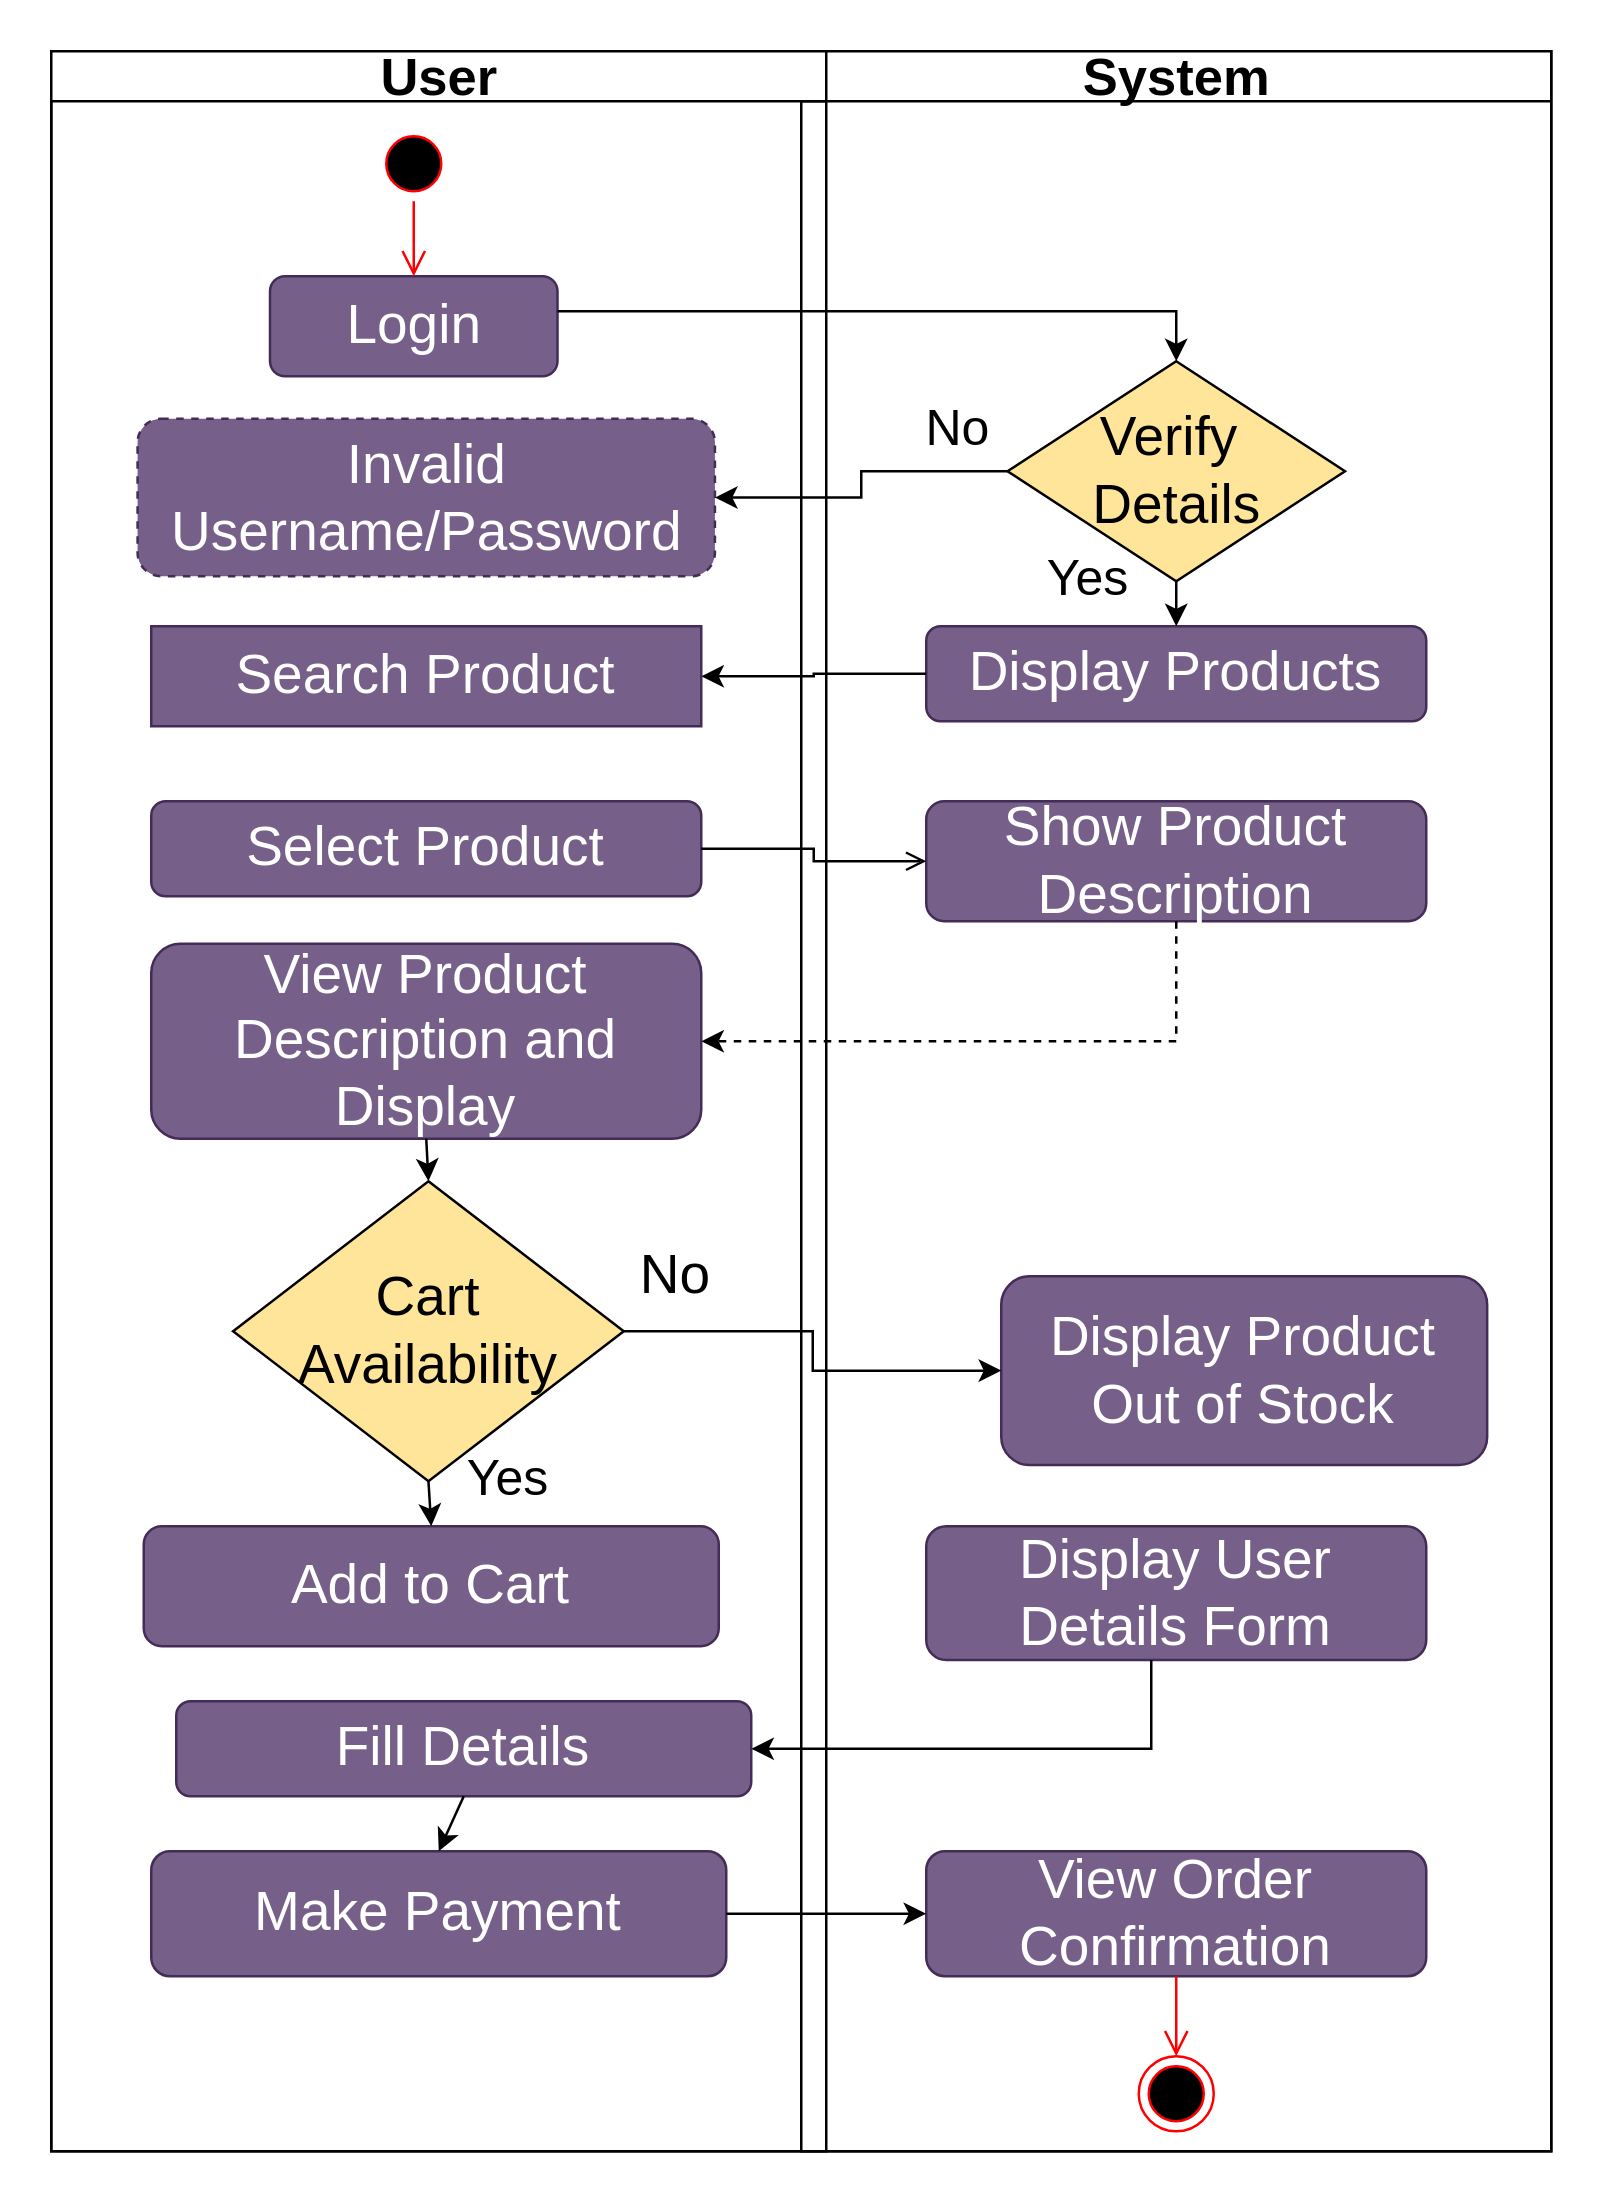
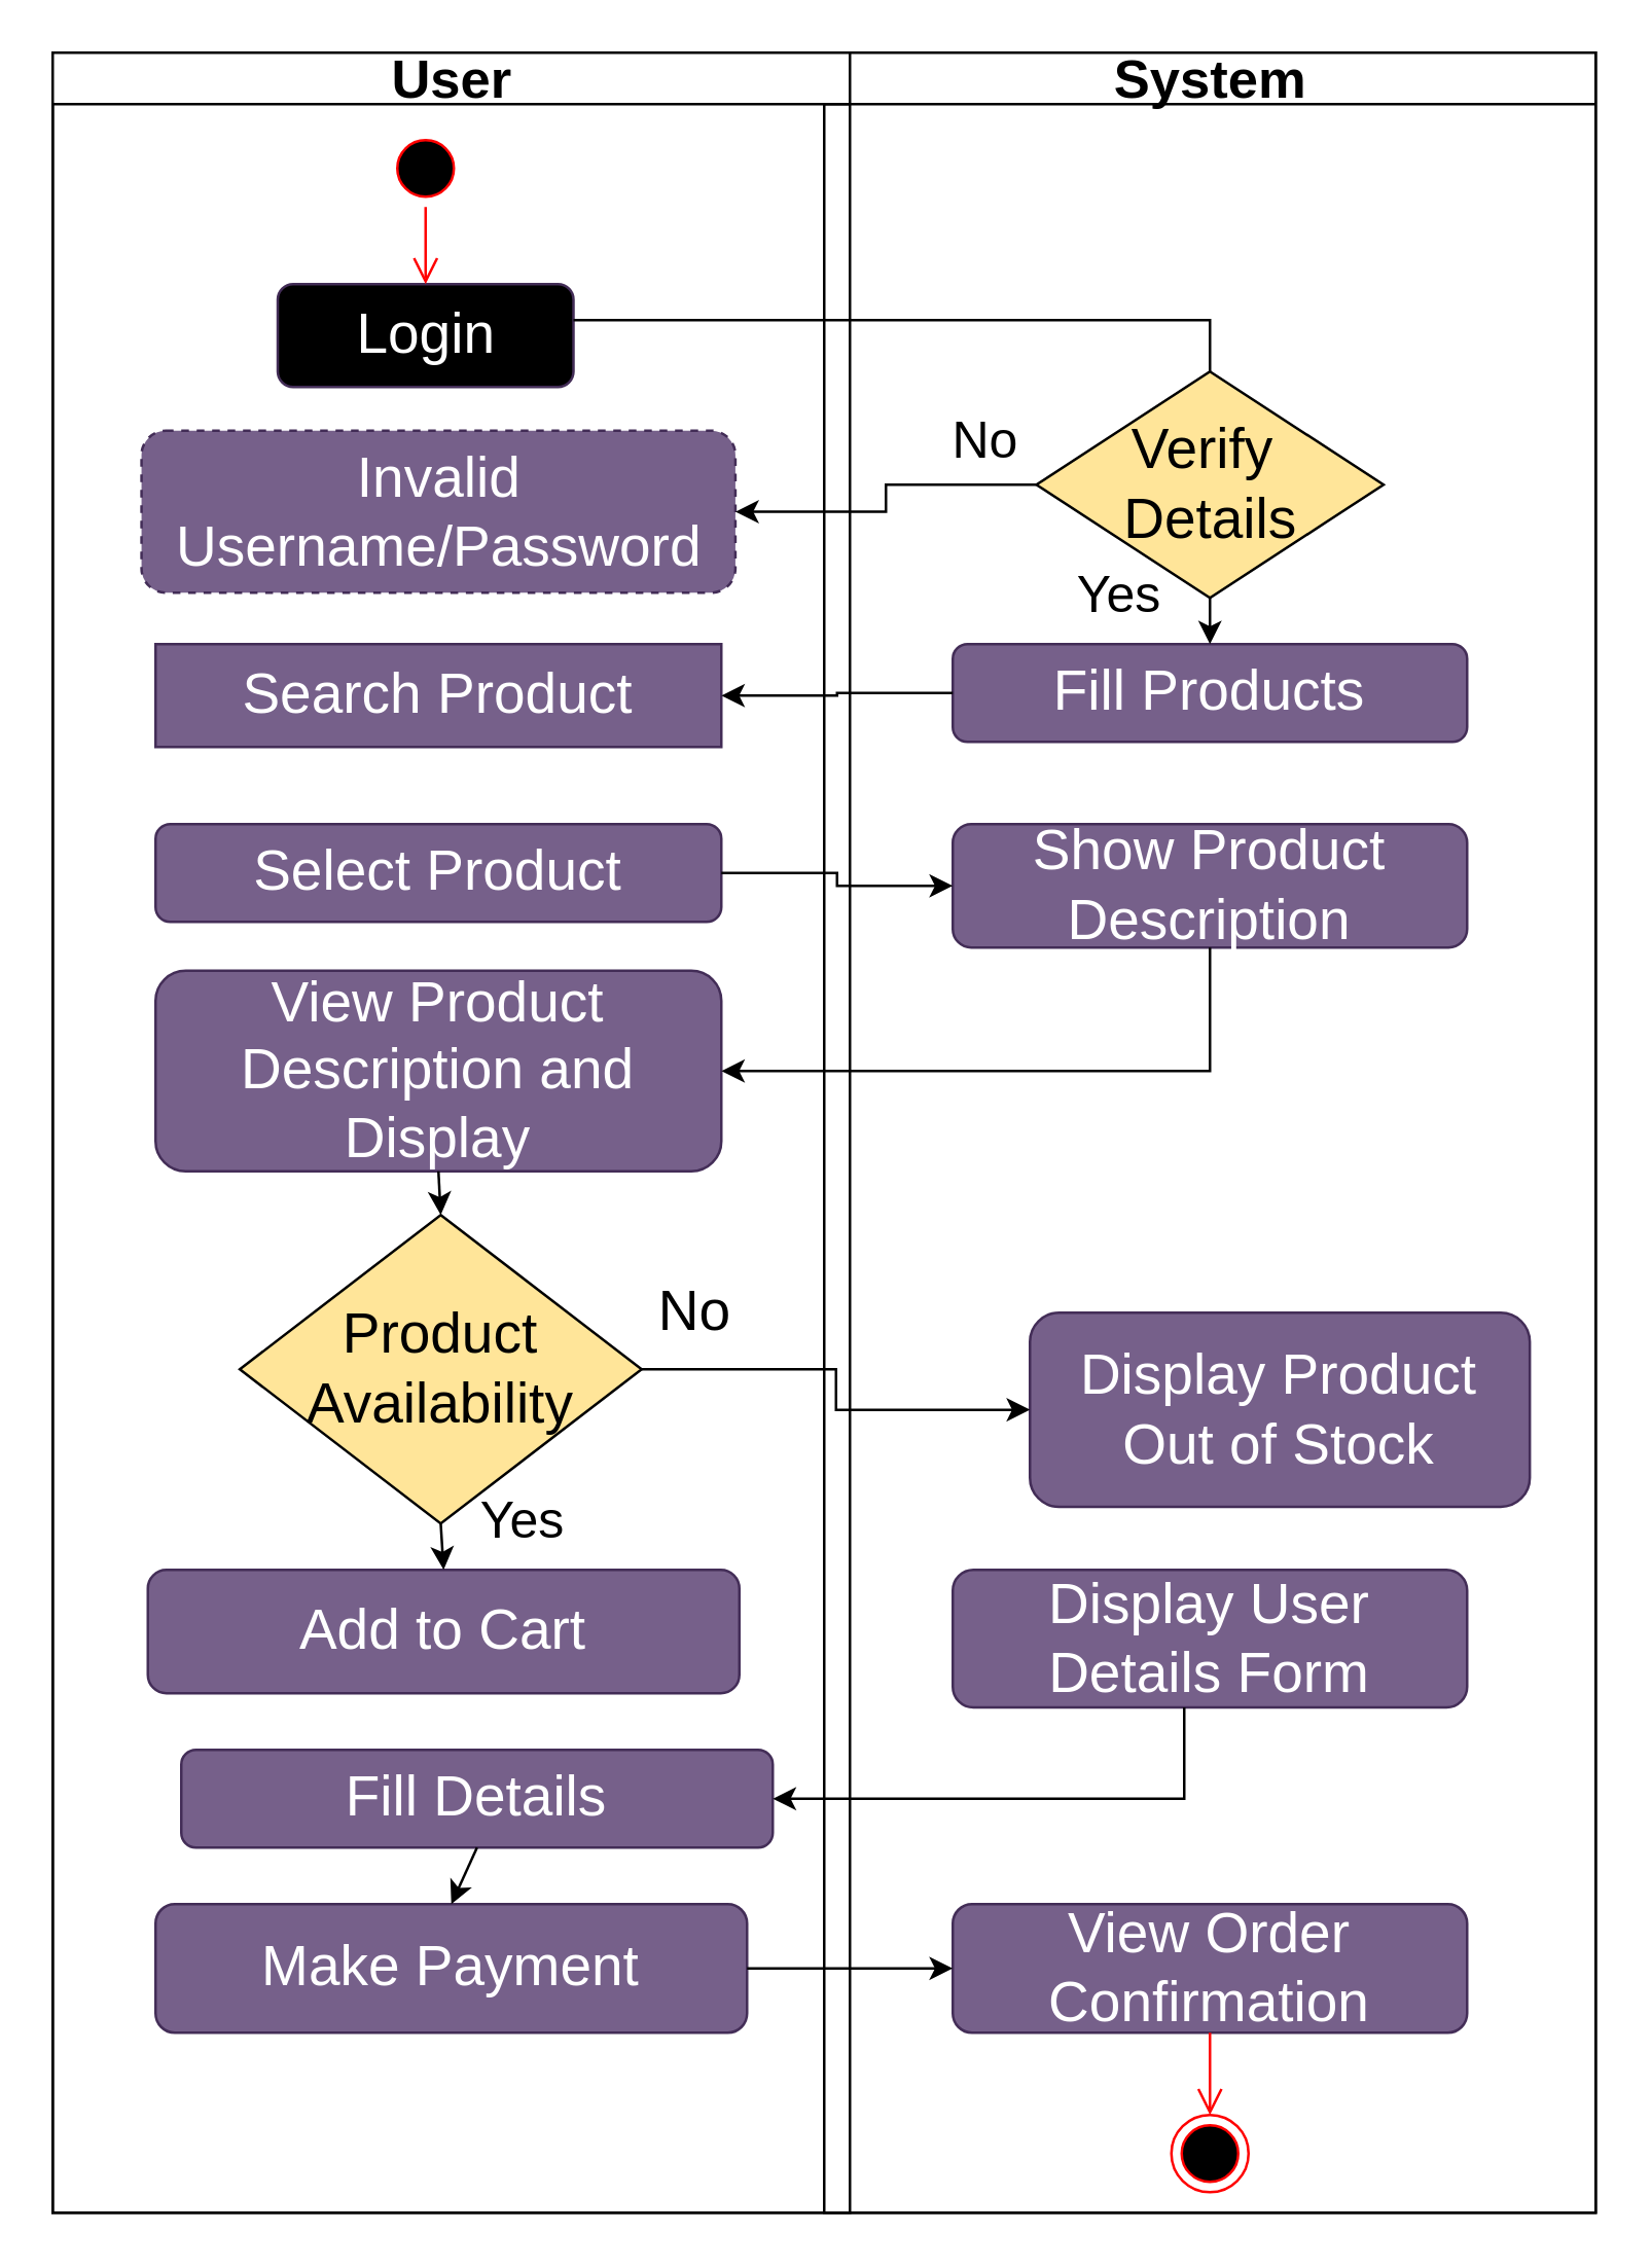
- <mxCell id="17" value="Login" style="rounded=1;whiteSpace=wrap;html=1;fontSize=22;fillColor=#76608a;fontColor=#ffffff;strokeColor=#432D57;" vertex="1" parent="15"><mxGeometry x="87.5" y="90" width="115" height="40" as="geometry" /></mxCell>
+ <mxCell id="17" value="Login" style="rounded=1;whiteSpace=wrap;html=1;fontSize=22;fillColor=#000000;fontColor=#ffffff;strokeColor=#432D57;" vertex="1" parent="15"><mxGeometry x="87.5" y="90" width="115" height="40" as="geometry" /></mxCell>
- <mxCell id="32" style="edgeStyle=orthogonalEdgeStyle;rounded=0;orthogonalLoop=1;jettySize=auto;html=1;entryX=0.5;entryY=0;entryDx=0;entryDy=0;" edge="1" parent="1" source="17" target="4"><mxGeometry relative="1" as="geometry"><Array as="points"><mxPoint x="470" y="124" /></Array></mxGeometry></mxCell>
+ <mxCell id="32" style="edgeStyle=orthogonalEdgeStyle;rounded=0;orthogonalLoop=1;jettySize=auto;html=1;entryX=0.5;entryY=0;entryDx=0;entryDy=0;endArrow=none;" edge="1" parent="1" source="17" target="4"><mxGeometry relative="1" as="geometry"><Array as="points"><mxPoint x="470" y="124" /></Array></mxGeometry></mxCell>
- <mxCell id="5" value="Display Products" style="rounded=1;whiteSpace=wrap;html=1;fontSize=22;fillColor=#76608a;fontColor=#ffffff;strokeColor=#432D57;" vertex="1" parent="3"><mxGeometry x="50" y="230" width="200" height="38" as="geometry" /></mxCell>
+ <mxCell id="5" value="Fill Products" style="rounded=1;whiteSpace=wrap;html=1;fontSize=22;fillColor=#76608a;fontColor=#ffffff;strokeColor=#432D57;" vertex="1" parent="3"><mxGeometry x="50" y="230" width="200" height="38" as="geometry" /></mxCell>
- <mxCell id="36" style="edgeStyle=orthogonalEdgeStyle;rounded=0;orthogonalLoop=1;jettySize=auto;html=1;entryX=0;entryY=0.5;entryDx=0;entryDy=0;endArrow=open;" edge="1" parent="1" source="21" target="7"><mxGeometry relative="1" as="geometry" /></mxCell>
+ <mxCell id="36" style="edgeStyle=orthogonalEdgeStyle;rounded=0;orthogonalLoop=1;jettySize=auto;html=1;entryX=0;entryY=0.5;entryDx=0;entryDy=0;" edge="1" parent="1" source="21" target="7"><mxGeometry relative="1" as="geometry" /></mxCell>
- <mxCell id="37" style="edgeStyle=orthogonalEdgeStyle;rounded=0;orthogonalLoop=1;jettySize=auto;html=1;entryX=1;entryY=0.5;entryDx=0;entryDy=0;dashed=1;" edge="1" parent="1" source="7" target="22"><mxGeometry relative="1" as="geometry"><Array as="points"><mxPoint x="470" y="416" /></Array></mxGeometry></mxCell>
+ <mxCell id="37" style="edgeStyle=orthogonalEdgeStyle;rounded=0;orthogonalLoop=1;jettySize=auto;html=1;entryX=1;entryY=0.5;entryDx=0;entryDy=0;" edge="1" parent="1" source="7" target="22"><mxGeometry relative="1" as="geometry"><Array as="points"><mxPoint x="470" y="416" /></Array></mxGeometry></mxCell>
- <mxCell id="23" value="Cart &lt;br style=&quot;font-size: 22px;&quot;&gt;Availability" style="rhombus;whiteSpace=wrap;html=1;fontSize=22;fillColor=#FFE599;" vertex="1" parent="15"><mxGeometry x="72.75" y="452" width="156.25" height="120" as="geometry" /></mxCell>
+ <mxCell id="23" value="Product &lt;br style=&quot;font-size: 22px;&quot;&gt;Availability" style="rhombus;whiteSpace=wrap;html=1;fontSize=22;fillColor=#FFE599;" vertex="1" parent="15"><mxGeometry x="72.75" y="452" width="156.25" height="120" as="geometry" /></mxCell>
